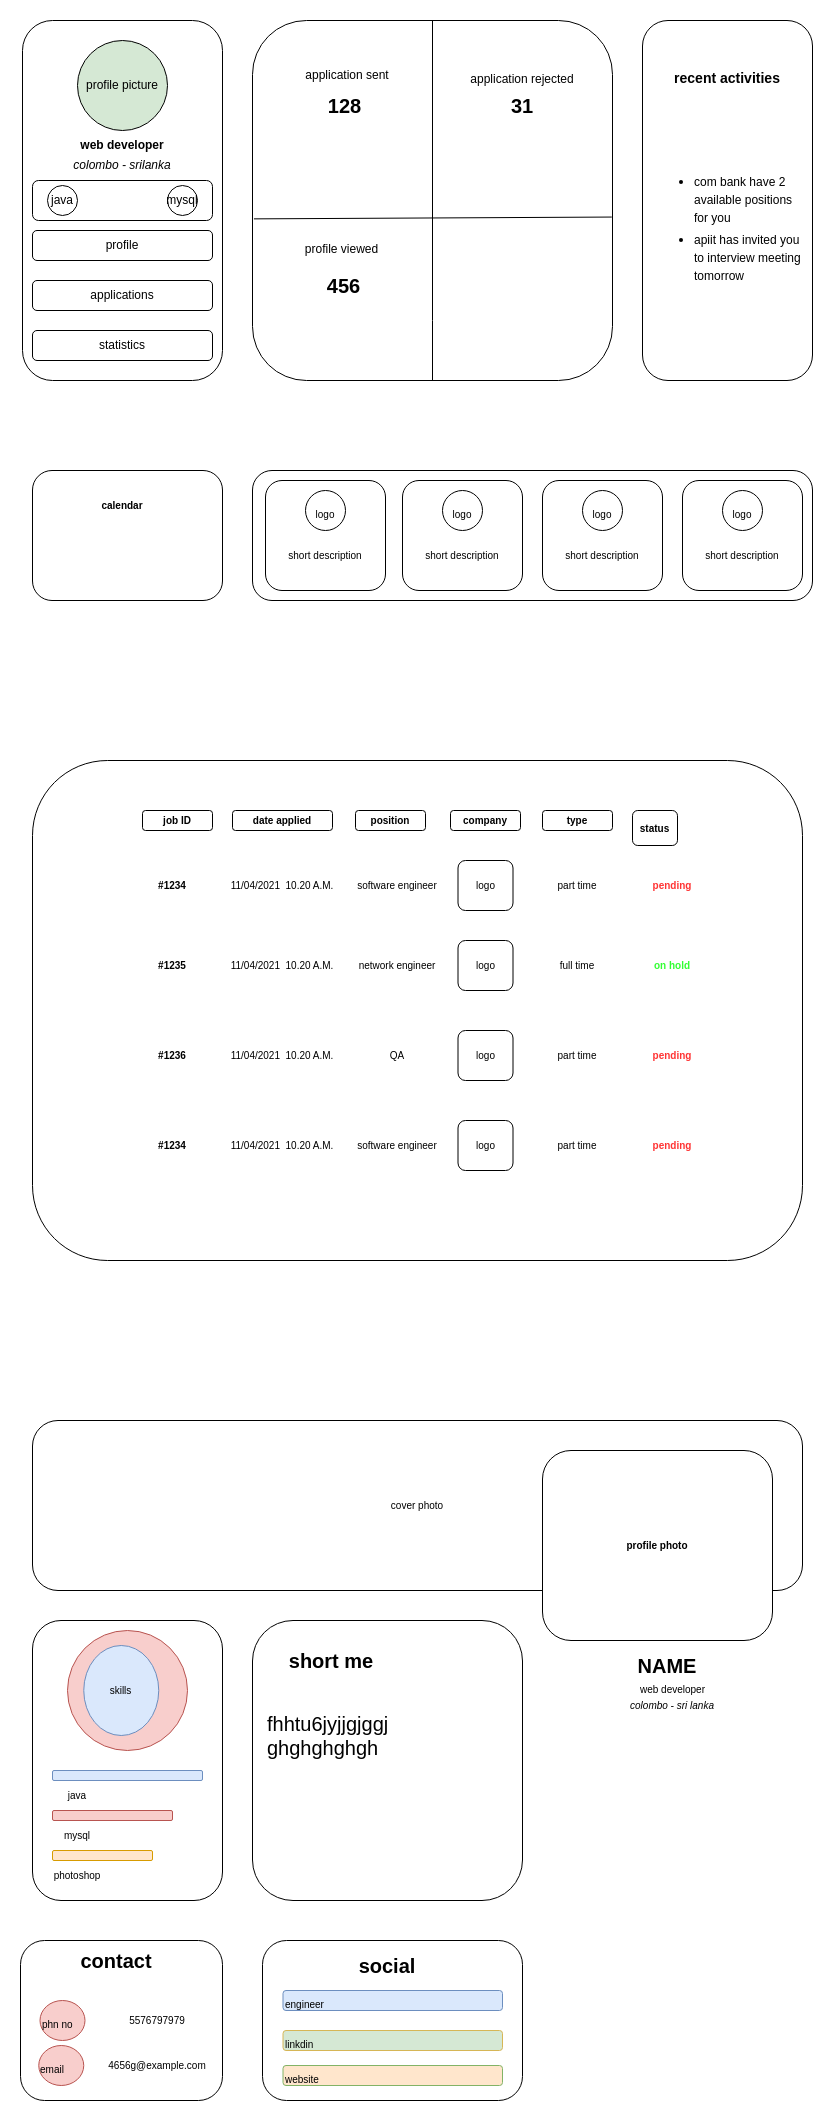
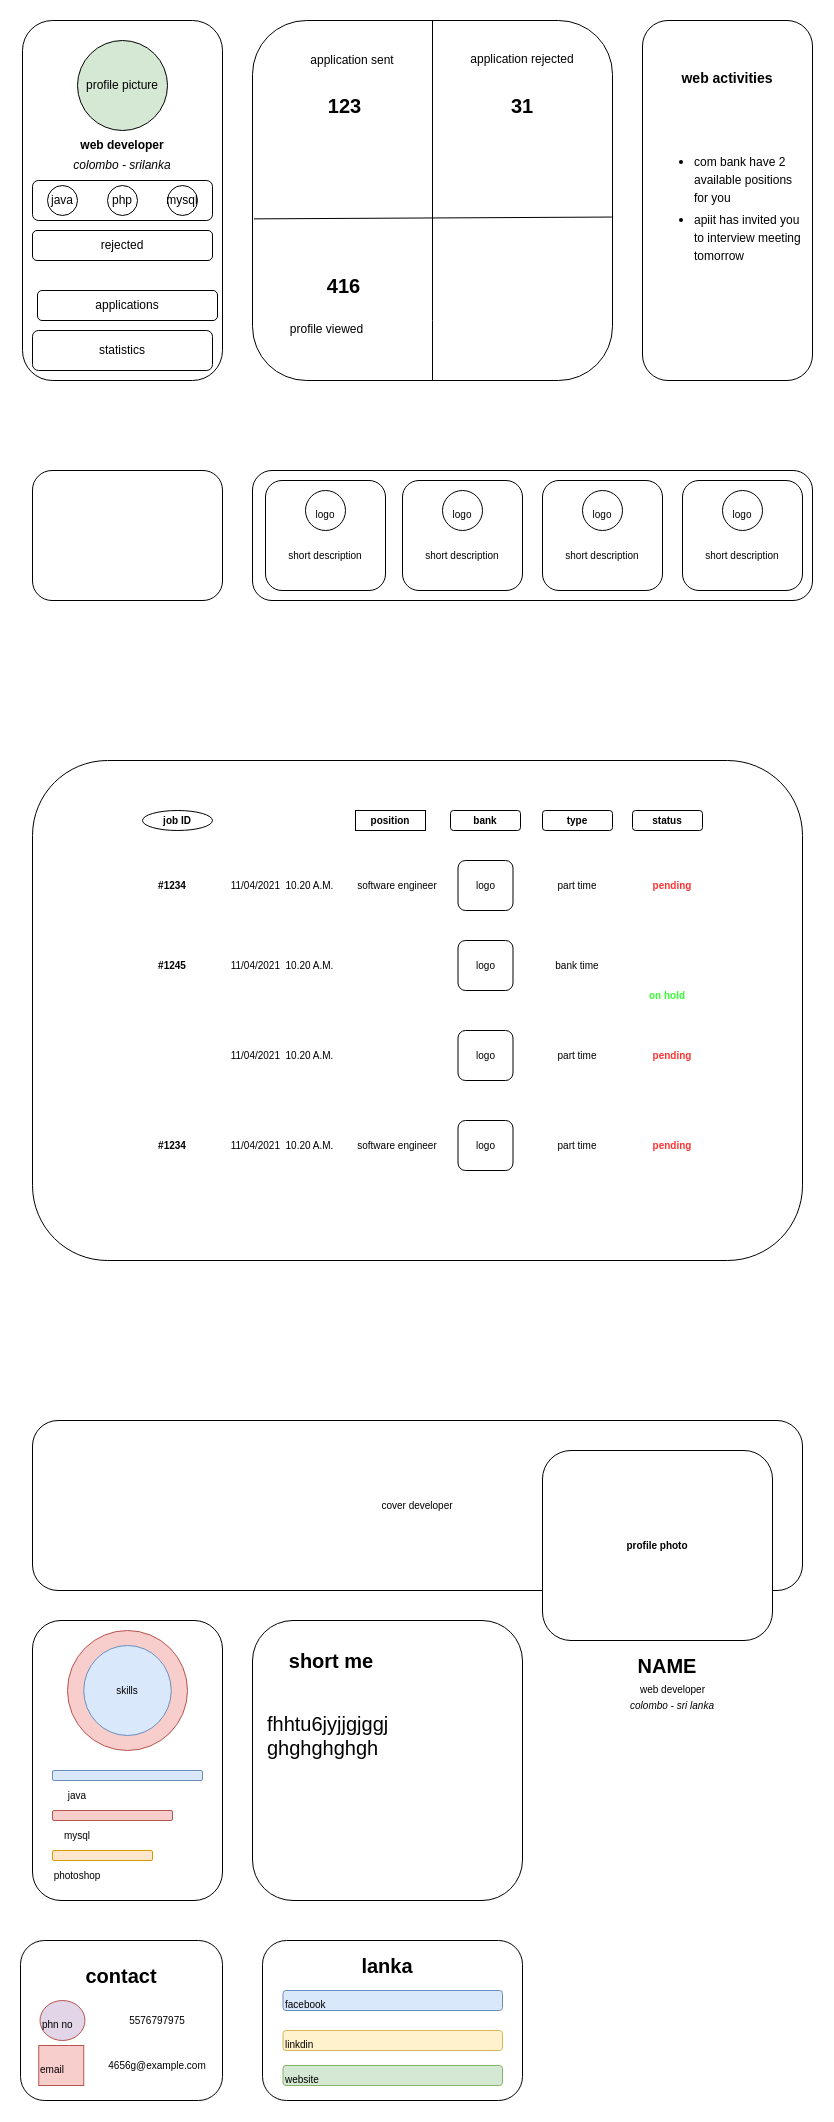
- <mxCell id="17" value="application sent" style="text;html=1;strokeColor=none;fillColor=none;align=center;verticalAlign=middle;whiteSpace=wrap;rounded=0;" vertex="1" parent="1"><mxGeometry x="302" y="60" width="90" height="30" as="geometry" /></mxCell>
+ <mxCell id="17" value="application sent" style="text;html=1;strokeColor=none;fillColor=none;align=center;verticalAlign=middle;whiteSpace=wrap;rounded=0;" vertex="1" parent="1"><mxGeometry x="307" y="45" width="90" height="30" as="geometry" /></mxCell>
- <mxCell id="19" value="&lt;font style=&quot;font-size: 12px&quot;&gt;application rejected&lt;/font&gt;" style="text;html=1;strokeColor=none;fillColor=none;align=center;verticalAlign=middle;whiteSpace=wrap;rounded=0;fontSize=20;" vertex="1" parent="1"><mxGeometry x="452" y="60" width="140" height="30" as="geometry" /></mxCell>
+ <mxCell id="19" value="&lt;font style=&quot;font-size: 12px&quot;&gt;application rejected&lt;/font&gt;" style="text;html=1;strokeColor=none;fillColor=none;align=center;verticalAlign=middle;whiteSpace=wrap;rounded=0;fontSize=20;" vertex="1" parent="1"><mxGeometry x="452" y="40" width="140" height="30" as="geometry" /></mxCell>
- <mxCell id="23" value="&lt;b&gt;&lt;font style=&quot;font-size: 14px&quot;&gt;recent activities&lt;/font&gt;&lt;/b&gt;" style="text;html=1;strokeColor=none;fillColor=none;align=center;verticalAlign=middle;whiteSpace=wrap;rounded=0;fontSize=20;" vertex="1" parent="1"><mxGeometry x="652" y="60" width="150" height="30" as="geometry" /></mxCell>
+ <mxCell id="23" value="&lt;b&gt;&lt;font style=&quot;font-size: 14px&quot;&gt;web activities&lt;/font&gt;&lt;/b&gt;" style="text;html=1;strokeColor=none;fillColor=none;align=center;verticalAlign=middle;whiteSpace=wrap;rounded=0;fontSize=20;" vertex="1" parent="1"><mxGeometry x="652" y="60" width="150" height="30" as="geometry" /></mxCell>
- <mxCell id="18" value="&lt;font style=&quot;font-size: 20px&quot;&gt;&lt;b&gt;128&lt;/b&gt;&lt;/font&gt;" style="text;html=1;strokeColor=none;fillColor=none;align=center;verticalAlign=middle;whiteSpace=wrap;rounded=0;" vertex="1" parent="1"><mxGeometry x="297" y="90" width="95" height="30" as="geometry" /></mxCell>
+ <mxCell id="18" value="&lt;font style=&quot;font-size: 20px&quot;&gt;&lt;b&gt;123&lt;/b&gt;&lt;/font&gt;" style="text;html=1;strokeColor=none;fillColor=none;align=center;verticalAlign=middle;whiteSpace=wrap;rounded=0;" vertex="1" parent="1"><mxGeometry x="297" y="90" width="95" height="30" as="geometry" /></mxCell>
+ <mxCell id="5" value="php" style="ellipse;whiteSpace=wrap;html=1;" vertex="1" parent="1"><mxGeometry x="107" y="185" width="30" height="30" as="geometry" /></mxCell>
- <mxCell id="24" value="&lt;ul&gt;&lt;li&gt;&lt;h5 class=&quot;mb-1&quot; style=&quot;box-sizing: border-box ; outline: none ; padding: 0px ; margin-top: 0px ; font-weight: 500 ; line-height: 1.5 ; font-family: &amp;#34;poppins&amp;#34; , sans-serif ; background-color: rgb(255 , 255 , 255) ; margin-bottom: 0.25rem&quot;&gt;&lt;font style=&quot;font-size: 12px&quot;&gt;com bank have 2 available positions for you&lt;/font&gt;&lt;/h5&gt;&lt;/li&gt;&lt;li&gt;&lt;div&gt;&lt;h5 class=&quot;mb-1&quot; style=&quot;box-sizing: border-box ; outline: none ; padding: 0px ; margin-top: 0px ; font-weight: 500 ; line-height: 1.5 ; font-family: &amp;#34;poppins&amp;#34; , sans-serif ; background-color: rgb(255 , 255 , 255) ; margin-bottom: 0.25rem&quot;&gt;&lt;font style=&quot;font-size: 12px&quot;&gt;apiit has invited you to interview meeting tomorrow&lt;/font&gt;&lt;/h5&gt;&lt;/div&gt;&lt;/li&gt;&lt;/ul&gt;" style="text;strokeColor=none;fillColor=none;html=1;whiteSpace=wrap;verticalAlign=middle;overflow=hidden;fontSize=14;" vertex="1" parent="1"><mxGeometry x="652" y="125" width="150" height="205" as="geometry" /></mxCell>
+ <mxCell id="24" value="&lt;ul&gt;&lt;li&gt;&lt;h5 class=&quot;mb-1&quot; style=&quot;box-sizing: border-box ; outline: none ; padding: 0px ; margin-top: 0px ; font-weight: 500 ; line-height: 1.5 ; font-family: &amp;#34;poppins&amp;#34; , sans-serif ; background-color: rgb(255 , 255 , 255) ; margin-bottom: 0.25rem&quot;&gt;&lt;font style=&quot;font-size: 12px&quot;&gt;com bank have 2 available positions for you&lt;/font&gt;&lt;/h5&gt;&lt;/li&gt;&lt;li&gt;&lt;div&gt;&lt;h5 class=&quot;mb-1&quot; style=&quot;box-sizing: border-box ; outline: none ; padding: 0px ; margin-top: 0px ; font-weight: 500 ; line-height: 1.5 ; font-family: &amp;#34;poppins&amp;#34; , sans-serif ; background-color: rgb(255 , 255 , 255) ; margin-bottom: 0.25rem&quot;&gt;&lt;font style=&quot;font-size: 12px&quot;&gt;apiit has invited you to interview meeting tomorrow&lt;/font&gt;&lt;/h5&gt;&lt;/div&gt;&lt;/li&gt;&lt;/ul&gt;" style="text;strokeColor=none;fillColor=none;html=1;whiteSpace=wrap;verticalAlign=middle;overflow=hidden;fontSize=14;" vertex="1" parent="1"><mxGeometry x="652" y="105" width="150" height="205" as="geometry" /></mxCell>
- <mxCell id="10" value="profile" style="rounded=1;whiteSpace=wrap;html=1;fillColor=none;" vertex="1" parent="1"><mxGeometry x="32" y="230" width="180" height="30" as="geometry" /></mxCell>
+ <mxCell id="10" value="rejected" style="rounded=1;whiteSpace=wrap;html=1;fillColor=none;" vertex="1" parent="1"><mxGeometry x="32" y="230" width="180" height="30" as="geometry" /></mxCell>
- <mxCell id="21" value="&lt;font style=&quot;font-size: 12px&quot;&gt;profile viewed&lt;/font&gt;" style="text;html=1;strokeColor=none;fillColor=none;align=center;verticalAlign=middle;whiteSpace=wrap;rounded=0;fontSize=20;" vertex="1" parent="1"><mxGeometry x="293.5" y="230" width="95" height="30" as="geometry" /></mxCell>
+ <mxCell id="21" value="&lt;font style=&quot;font-size: 12px&quot;&gt;profile viewed&lt;/font&gt;" style="text;html=1;strokeColor=none;fillColor=none;align=center;verticalAlign=middle;whiteSpace=wrap;rounded=0;fontSize=20;" vertex="1" parent="1"><mxGeometry x="278.5" y="310" width="95" height="30" as="geometry" /></mxCell>
- <mxCell id="22" value="&lt;font style=&quot;font-size: 20px&quot;&gt;&lt;b&gt;456&lt;/b&gt;&lt;/font&gt;" style="text;html=1;strokeColor=none;fillColor=none;align=center;verticalAlign=middle;whiteSpace=wrap;rounded=0;fontSize=12;" vertex="1" parent="1"><mxGeometry x="302" y="270" width="83" height="30" as="geometry" /></mxCell>
+ <mxCell id="22" value="&lt;font style=&quot;font-size: 20px&quot;&gt;&lt;b&gt;416&lt;/b&gt;&lt;/font&gt;" style="text;html=1;strokeColor=none;fillColor=none;align=center;verticalAlign=middle;whiteSpace=wrap;rounded=0;fontSize=12;" vertex="1" parent="1"><mxGeometry x="302" y="270" width="83" height="30" as="geometry" /></mxCell>
- <mxCell id="11" value="applications" style="rounded=1;whiteSpace=wrap;html=1;fillColor=none;" vertex="1" parent="1"><mxGeometry x="32" y="280" width="180" height="30" as="geometry" /></mxCell>
+ <mxCell id="11" value="applications" style="rounded=1;whiteSpace=wrap;html=1;fillColor=none;" vertex="1" parent="1"><mxGeometry x="37" y="290" width="180" height="30" as="geometry" /></mxCell>
- <mxCell id="12" value="statistics" style="rounded=1;whiteSpace=wrap;html=1;fillColor=none;" vertex="1" parent="1"><mxGeometry x="32" y="330" width="180" height="30" as="geometry" /></mxCell>
+ <mxCell id="12" value="statistics" style="rounded=1;whiteSpace=wrap;html=1;fillColor=none;" vertex="1" parent="1"><mxGeometry x="32" y="330" width="180" height="40" as="geometry" /></mxCell>
- <mxCell id="39" value="&lt;b&gt;calendar&lt;/b&gt;" style="text;html=1;strokeColor=none;fillColor=none;align=center;verticalAlign=middle;whiteSpace=wrap;rounded=0;fontSize=10;" vertex="1" parent="1"><mxGeometry x="92" y="490" width="60" height="30" as="geometry" /></mxCell>
- <mxCell id="41" value="&lt;b&gt;job ID&lt;/b&gt;" style="rounded=1;whiteSpace=wrap;html=1;fontSize=10;fillColor=default;" vertex="1" parent="1"><mxGeometry x="142" y="810" width="70" height="20" as="geometry" /></mxCell>
+ <mxCell id="41" value="&lt;b&gt;job ID&lt;/b&gt;" style="ellipse;whiteSpace=wrap;html=1;fontSize=10;fillColor=default;" vertex="1" parent="1"><mxGeometry x="142" y="810" width="70" height="20" as="geometry" /></mxCell>
- <mxCell id="42" value="&lt;b&gt;date applied&lt;/b&gt;" style="rounded=1;whiteSpace=wrap;html=1;fontSize=10;fillColor=default;" vertex="1" parent="1"><mxGeometry x="232" y="810" width="100" height="20" as="geometry" /></mxCell>
- <mxCell id="43" value="&lt;b&gt;position&lt;/b&gt;" style="rounded=1;whiteSpace=wrap;html=1;fontSize=10;fillColor=default;" vertex="1" parent="1"><mxGeometry x="355" y="810" width="70" height="20" as="geometry" /></mxCell>
+ <mxCell id="43" value="&lt;b&gt;position&lt;/b&gt;" style="whiteSpace=wrap;html=1;fontSize=10;fillColor=default;rounded=0;" vertex="1" parent="1"><mxGeometry x="355" y="810" width="70" height="20" as="geometry" /></mxCell>
- <mxCell id="44" value="&lt;b&gt;company&lt;/b&gt;" style="rounded=1;whiteSpace=wrap;html=1;fontSize=10;fillColor=default;" vertex="1" parent="1"><mxGeometry x="450" y="810" width="70" height="20" as="geometry" /></mxCell>
+ <mxCell id="44" value="&lt;b&gt;bank&lt;/b&gt;" style="rounded=1;whiteSpace=wrap;html=1;fontSize=10;fillColor=default;" vertex="1" parent="1"><mxGeometry x="450" y="810" width="70" height="20" as="geometry" /></mxCell>
- <mxCell id="46" value="&lt;b&gt;status&lt;/b&gt;" style="rounded=1;whiteSpace=wrap;html=1;fontSize=10;fillColor=default;" vertex="1" parent="1"><mxGeometry x="632" y="810" width="45" height="35" as="geometry" /></mxCell>
+ <mxCell id="46" value="&lt;b&gt;status&lt;/b&gt;" style="rounded=1;whiteSpace=wrap;html=1;fontSize=10;fillColor=default;" vertex="1" parent="1"><mxGeometry x="632" y="810" width="70" height="20" as="geometry" /></mxCell>
- <mxCell id="55" value="&lt;b&gt;#1235&lt;/b&gt;" style="text;html=1;strokeColor=none;fillColor=none;align=center;verticalAlign=middle;whiteSpace=wrap;rounded=0;fontSize=10;" vertex="1" parent="1"><mxGeometry x="142" y="950" width="60" height="30" as="geometry" /></mxCell>
+ <mxCell id="55" value="&lt;b&gt;#1245&lt;/b&gt;" style="text;html=1;strokeColor=none;fillColor=none;align=center;verticalAlign=middle;whiteSpace=wrap;rounded=0;fontSize=10;" vertex="1" parent="1"><mxGeometry x="142" y="950" width="60" height="30" as="geometry" /></mxCell>
- <mxCell id="56" value="network engineer" style="text;html=1;strokeColor=none;fillColor=none;align=center;verticalAlign=middle;whiteSpace=wrap;rounded=0;fontSize=10;" vertex="1" parent="1"><mxGeometry x="352" y="950" width="90" height="30" as="geometry" /></mxCell>
- <mxCell id="57" value="full time" style="text;html=1;strokeColor=none;fillColor=none;align=center;verticalAlign=middle;whiteSpace=wrap;rounded=0;fontSize=10;" vertex="1" parent="1"><mxGeometry x="547" y="950" width="60" height="30" as="geometry" /></mxCell>
+ <mxCell id="57" value="bank time" style="text;html=1;strokeColor=none;fillColor=none;align=center;verticalAlign=middle;whiteSpace=wrap;rounded=0;fontSize=10;" vertex="1" parent="1"><mxGeometry x="547" y="950" width="60" height="30" as="geometry" /></mxCell>
- <mxCell id="58" value="&lt;b&gt;&lt;font color=&quot;#33ff33&quot;&gt;on hold&lt;/font&gt;&lt;/b&gt;" style="text;html=1;strokeColor=none;fillColor=none;align=center;verticalAlign=middle;whiteSpace=wrap;rounded=0;fontSize=10;" vertex="1" parent="1"><mxGeometry x="642" y="950" width="60" height="30" as="geometry" /></mxCell>
+ <mxCell id="58" value="&lt;b&gt;&lt;font color=&quot;#33ff33&quot;&gt;on hold&lt;/font&gt;&lt;/b&gt;" style="text;html=1;strokeColor=none;fillColor=none;align=center;verticalAlign=middle;whiteSpace=wrap;rounded=0;fontSize=10;" vertex="1" parent="1"><mxGeometry x="637" y="980" width="60" height="30" as="geometry" /></mxCell>
- <mxCell id="61" value="&lt;b&gt;#1236&lt;/b&gt;" style="text;html=1;strokeColor=none;fillColor=none;align=center;verticalAlign=middle;whiteSpace=wrap;rounded=0;fontSize=10;" vertex="1" parent="1"><mxGeometry x="142" y="1040" width="60" height="30" as="geometry" /></mxCell>
- <mxCell id="62" value="QA" style="text;html=1;strokeColor=none;fillColor=none;align=center;verticalAlign=middle;whiteSpace=wrap;rounded=0;fontSize=10;" vertex="1" parent="1"><mxGeometry x="352" y="1040" width="90" height="30" as="geometry" /></mxCell>
- <mxCell id="71" value="&lt;font color=&quot;#000000&quot;&gt;cover photo&lt;/font&gt;" style="rounded=1;whiteSpace=wrap;html=1;fontSize=10;fontColor=#33FF33;fillColor=default;" vertex="1" parent="1"><mxGeometry x="32" y="1420" width="770" height="170" as="geometry" /></mxCell>
+ <mxCell id="71" value="&lt;font color=&quot;#000000&quot;&gt;cover developer&lt;/font&gt;" style="rounded=1;whiteSpace=wrap;html=1;fontSize=10;fontColor=#33FF33;fillColor=default;" vertex="1" parent="1"><mxGeometry x="32" y="1420" width="770" height="170" as="geometry" /></mxCell>
- <mxCell id="78" value="skills" style="ellipse;whiteSpace=wrap;html=1;fontSize=10;fillColor=#dae8fc;strokeColor=#6c8ebf;" vertex="1" parent="1"><mxGeometry x="83.25" y="1645" width="75" height="90" as="geometry" /></mxCell>
+ <mxCell id="78" value="skills" style="ellipse;whiteSpace=wrap;html=1;fontSize=10;fillColor=#dae8fc;strokeColor=#6c8ebf;" vertex="1" parent="1"><mxGeometry x="83.25" y="1645" width="87.5" height="90" as="geometry" /></mxCell>
- <mxCell id="89" value="&lt;b&gt;contact&lt;/b&gt;" style="text;html=1;strokeColor=none;fillColor=none;align=center;verticalAlign=middle;whiteSpace=wrap;rounded=0;fontSize=20;fontColor=#000000;" vertex="1" parent="1"><mxGeometry x="86" y="1945" width="60" height="30" as="geometry" /></mxCell>
+ <mxCell id="89" value="&lt;b&gt;contact&lt;/b&gt;" style="text;html=1;strokeColor=none;fillColor=none;align=center;verticalAlign=middle;whiteSpace=wrap;rounded=0;fontSize=20;fontColor=#000000;" vertex="1" parent="1"><mxGeometry x="91" y="1960" width="60" height="30" as="geometry" /></mxCell>
- <mxCell id="95" value="&lt;b&gt;&lt;font style=&quot;font-size: 20px&quot;&gt;social&lt;/font&gt;&lt;/b&gt;" style="text;html=1;strokeColor=none;fillColor=none;align=center;verticalAlign=middle;whiteSpace=wrap;rounded=0;fontSize=10;fontColor=#000000;" vertex="1" parent="1"><mxGeometry x="357" y="1950" width="60" height="30" as="geometry" /></mxCell>
+ <mxCell id="95" value="&lt;b&gt;&lt;font style=&quot;font-size: 20px&quot;&gt;lanka&lt;/font&gt;&lt;/b&gt;" style="text;html=1;strokeColor=none;fillColor=none;align=center;verticalAlign=middle;whiteSpace=wrap;rounded=0;fontSize=10;fontColor=#000000;" vertex="1" parent="1"><mxGeometry x="357" y="1950" width="60" height="30" as="geometry" /></mxCell>
- <mxCell id="96" value="&lt;font style=&quot;font-size: 10px&quot;&gt;engineer&lt;/font&gt;" style="rounded=1;whiteSpace=wrap;html=1;fontSize=20;strokeColor=#6c8ebf;fillColor=#dae8fc;align=left;" vertex="1" parent="1"><mxGeometry x="282.5" y="1990" width="219.5" height="20" as="geometry" /></mxCell>
+ <mxCell id="96" value="&lt;font style=&quot;font-size: 10px&quot;&gt;facebook&lt;/font&gt;" style="rounded=1;whiteSpace=wrap;html=1;fontSize=20;strokeColor=#6c8ebf;fillColor=#dae8fc;align=left;" vertex="1" parent="1"><mxGeometry x="282.5" y="1990" width="219.5" height="20" as="geometry" /></mxCell>
- <mxCell id="90" value="&lt;font style=&quot;font-size: 10px&quot;&gt;phn no&lt;/font&gt;" style="ellipse;whiteSpace=wrap;html=1;fontSize=20;strokeColor=#b85450;fillColor=#f8cecc;align=left;" vertex="1" parent="1"><mxGeometry x="39.5" y="2000" width="45" height="40" as="geometry" /></mxCell>
+ <mxCell id="90" value="&lt;font style=&quot;font-size: 10px&quot;&gt;phn no&lt;/font&gt;" style="ellipse;whiteSpace=wrap;html=1;fontSize=20;strokeColor=#b85450;fillColor=#e1d5e7;align=left;" vertex="1" parent="1"><mxGeometry x="39.5" y="2000" width="45" height="40" as="geometry" /></mxCell>
- <mxCell id="91" value="5576797979" style="text;html=1;strokeColor=none;fillColor=none;align=center;verticalAlign=middle;whiteSpace=wrap;rounded=0;fontSize=10;fontColor=#000000;" vertex="1" parent="1"><mxGeometry x="127" y="2005" width="60" height="30" as="geometry" /></mxCell>
+ <mxCell id="91" value="5576797975" style="text;html=1;strokeColor=none;fillColor=none;align=center;verticalAlign=middle;whiteSpace=wrap;rounded=0;fontSize=10;fontColor=#000000;" vertex="1" parent="1"><mxGeometry x="127" y="2005" width="60" height="30" as="geometry" /></mxCell>
- <mxCell id="97" value="&lt;font style=&quot;font-size: 10px&quot;&gt;linkdin&lt;/font&gt;" style="rounded=1;whiteSpace=wrap;html=1;fontSize=20;strokeColor=#d6b656;fillColor=#d5e8d4;align=left;" vertex="1" parent="1"><mxGeometry x="282.5" y="2030" width="219.5" height="20" as="geometry" /></mxCell>
+ <mxCell id="97" value="&lt;font style=&quot;font-size: 10px&quot;&gt;linkdin&lt;/font&gt;" style="rounded=1;whiteSpace=wrap;html=1;fontSize=20;strokeColor=#d6b656;fillColor=#fff2cc;align=left;" vertex="1" parent="1"><mxGeometry x="282.5" y="2030" width="219.5" height="20" as="geometry" /></mxCell>
- <mxCell id="92" value="&lt;font style=&quot;font-size: 10px&quot;&gt;email&lt;/font&gt;" style="ellipse;whiteSpace=wrap;html=1;fontSize=20;strokeColor=#b85450;fillColor=#f8cecc;align=left;" vertex="1" parent="1"><mxGeometry x="38.25" y="2045" width="45" height="40" as="geometry" /></mxCell>
+ <mxCell id="92" value="&lt;font style=&quot;font-size: 10px&quot;&gt;email&lt;/font&gt;" style="whiteSpace=wrap;html=1;fontSize=20;strokeColor=#b85450;fillColor=#f8cecc;align=left;rounded=0;" vertex="1" parent="1"><mxGeometry x="38.25" y="2045" width="45" height="40" as="geometry" /></mxCell>
- <mxCell id="98" value="&lt;font style=&quot;font-size: 10px&quot;&gt;website&lt;/font&gt;" style="rounded=1;whiteSpace=wrap;html=1;fontSize=20;strokeColor=#82b366;fillColor=#ffe6cc;align=left;" vertex="1" parent="1"><mxGeometry x="282.5" y="2065" width="219.5" height="20" as="geometry" /></mxCell>
+ <mxCell id="98" value="&lt;font style=&quot;font-size: 10px&quot;&gt;website&lt;/font&gt;" style="rounded=1;whiteSpace=wrap;html=1;fontSize=20;strokeColor=#82b366;fillColor=#d5e8d4;align=left;" vertex="1" parent="1"><mxGeometry x="282.5" y="2065" width="219.5" height="20" as="geometry" /></mxCell>
